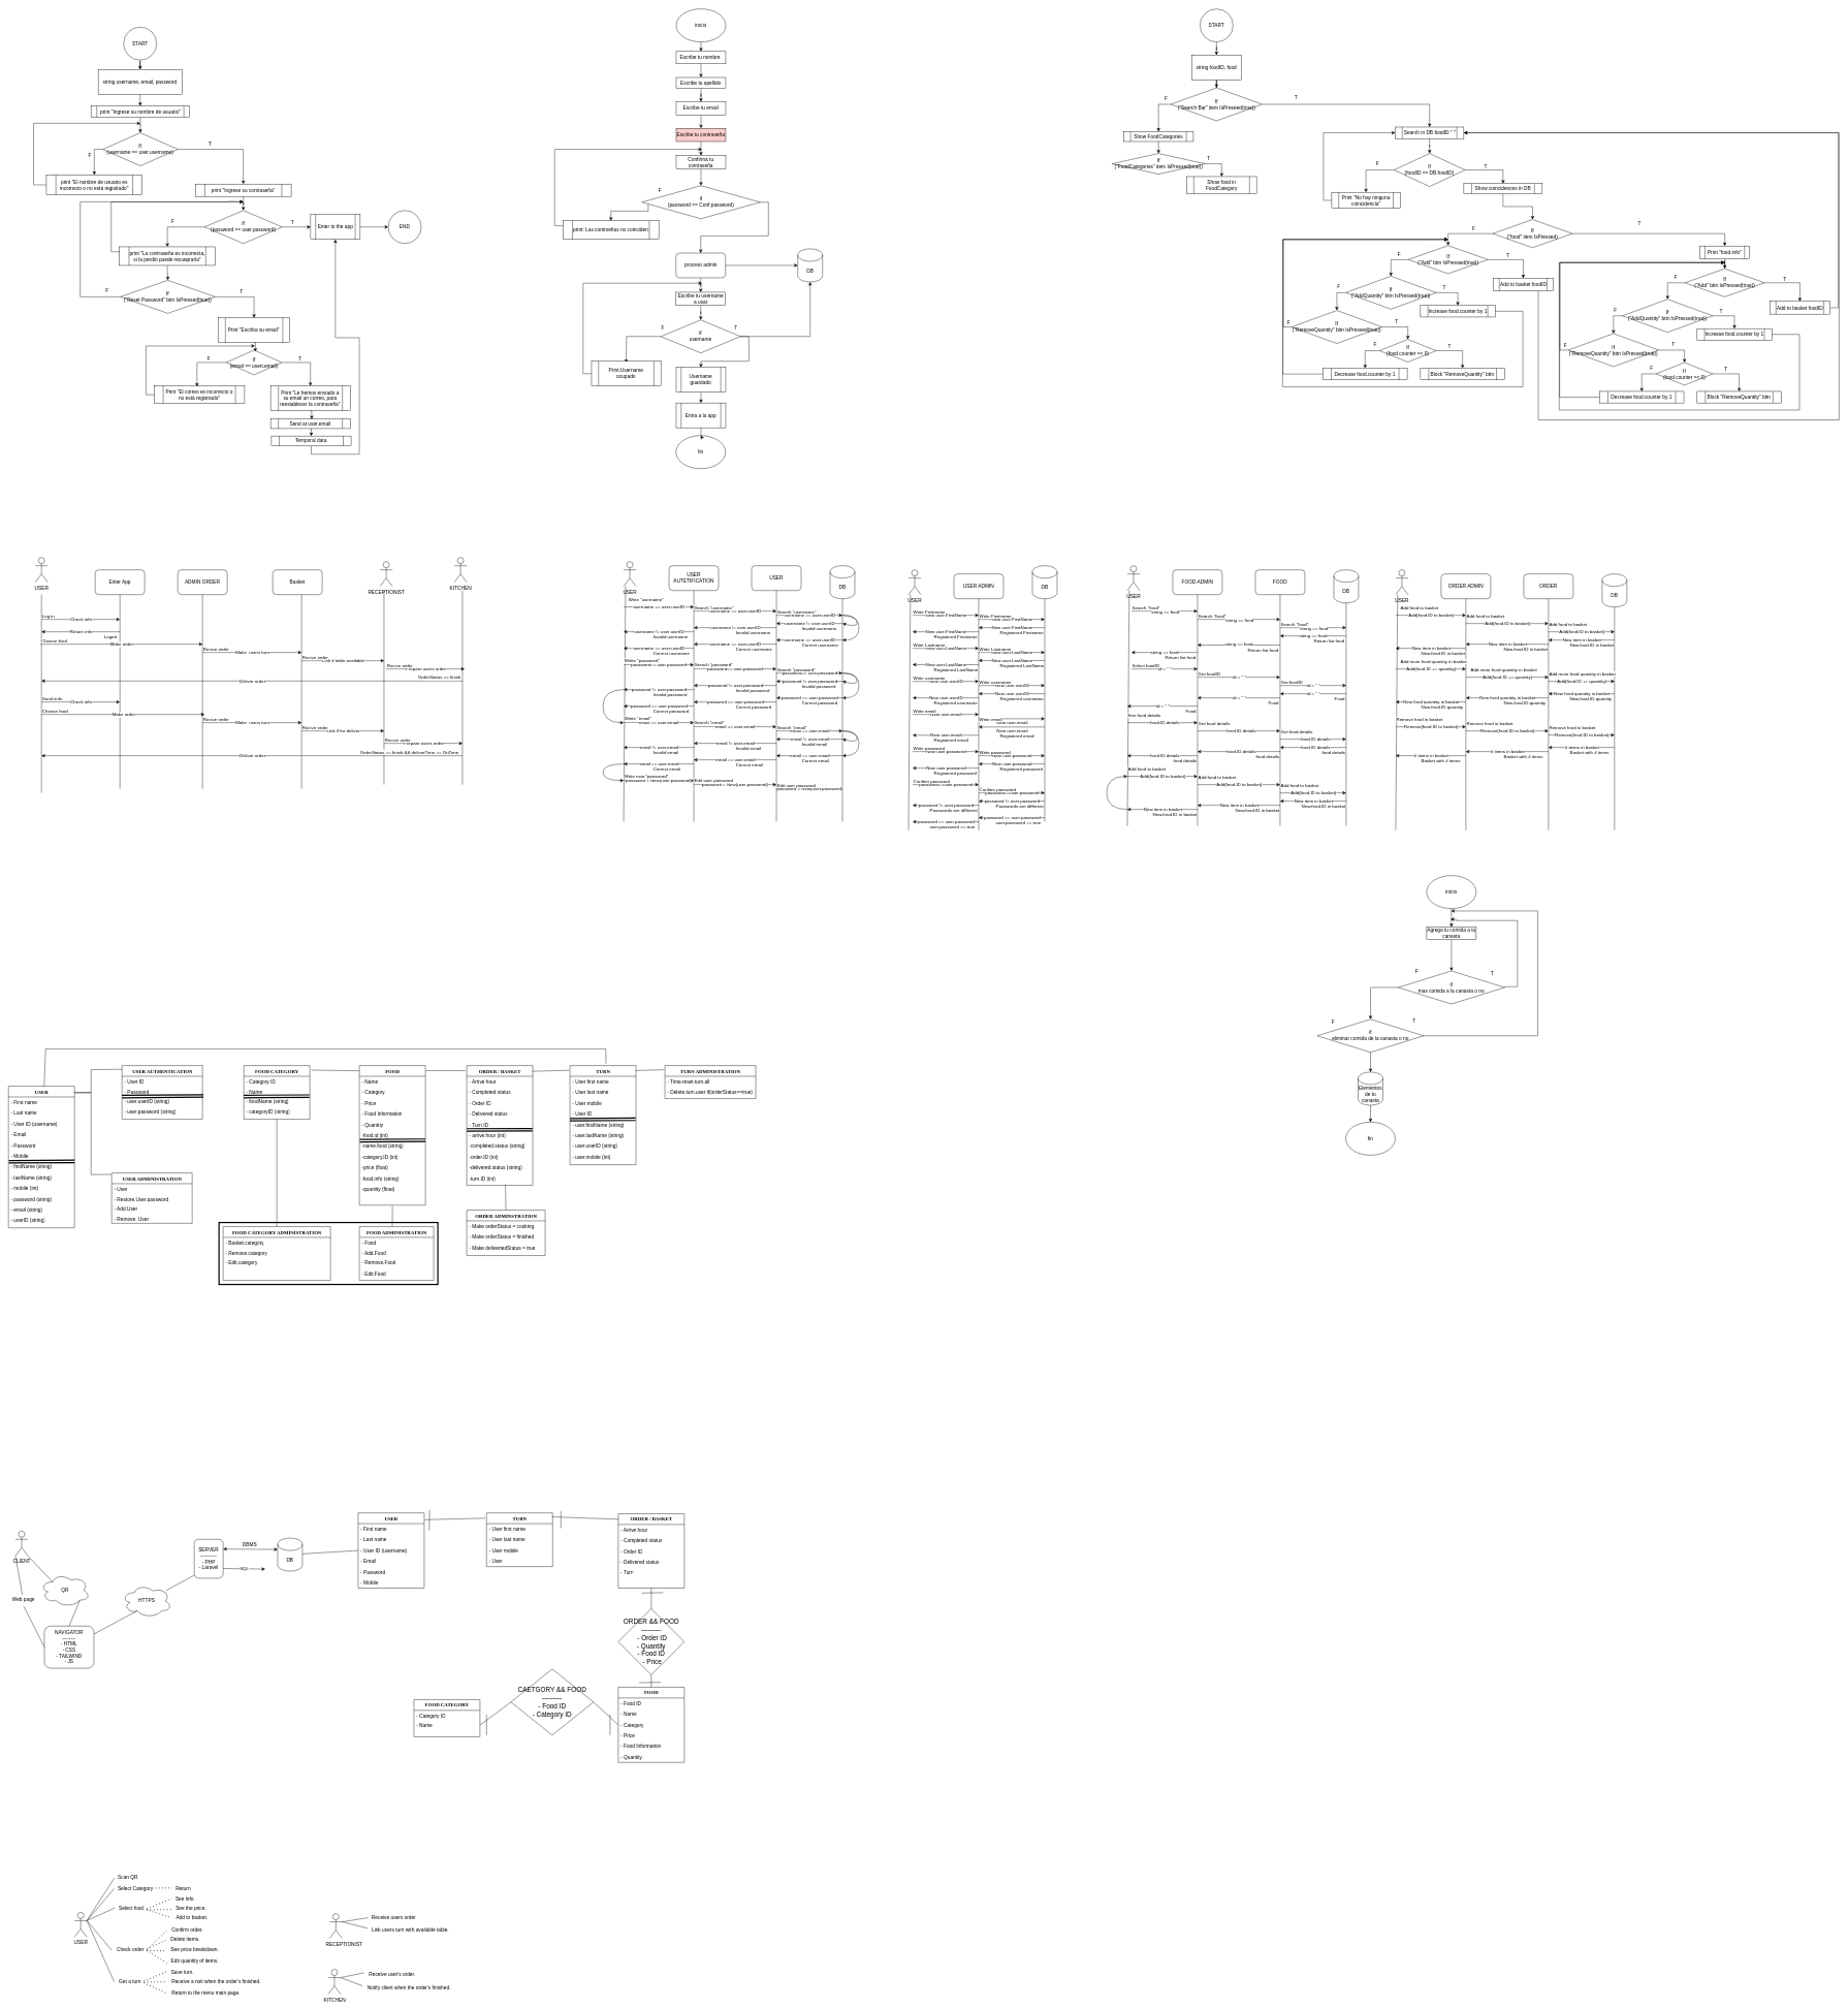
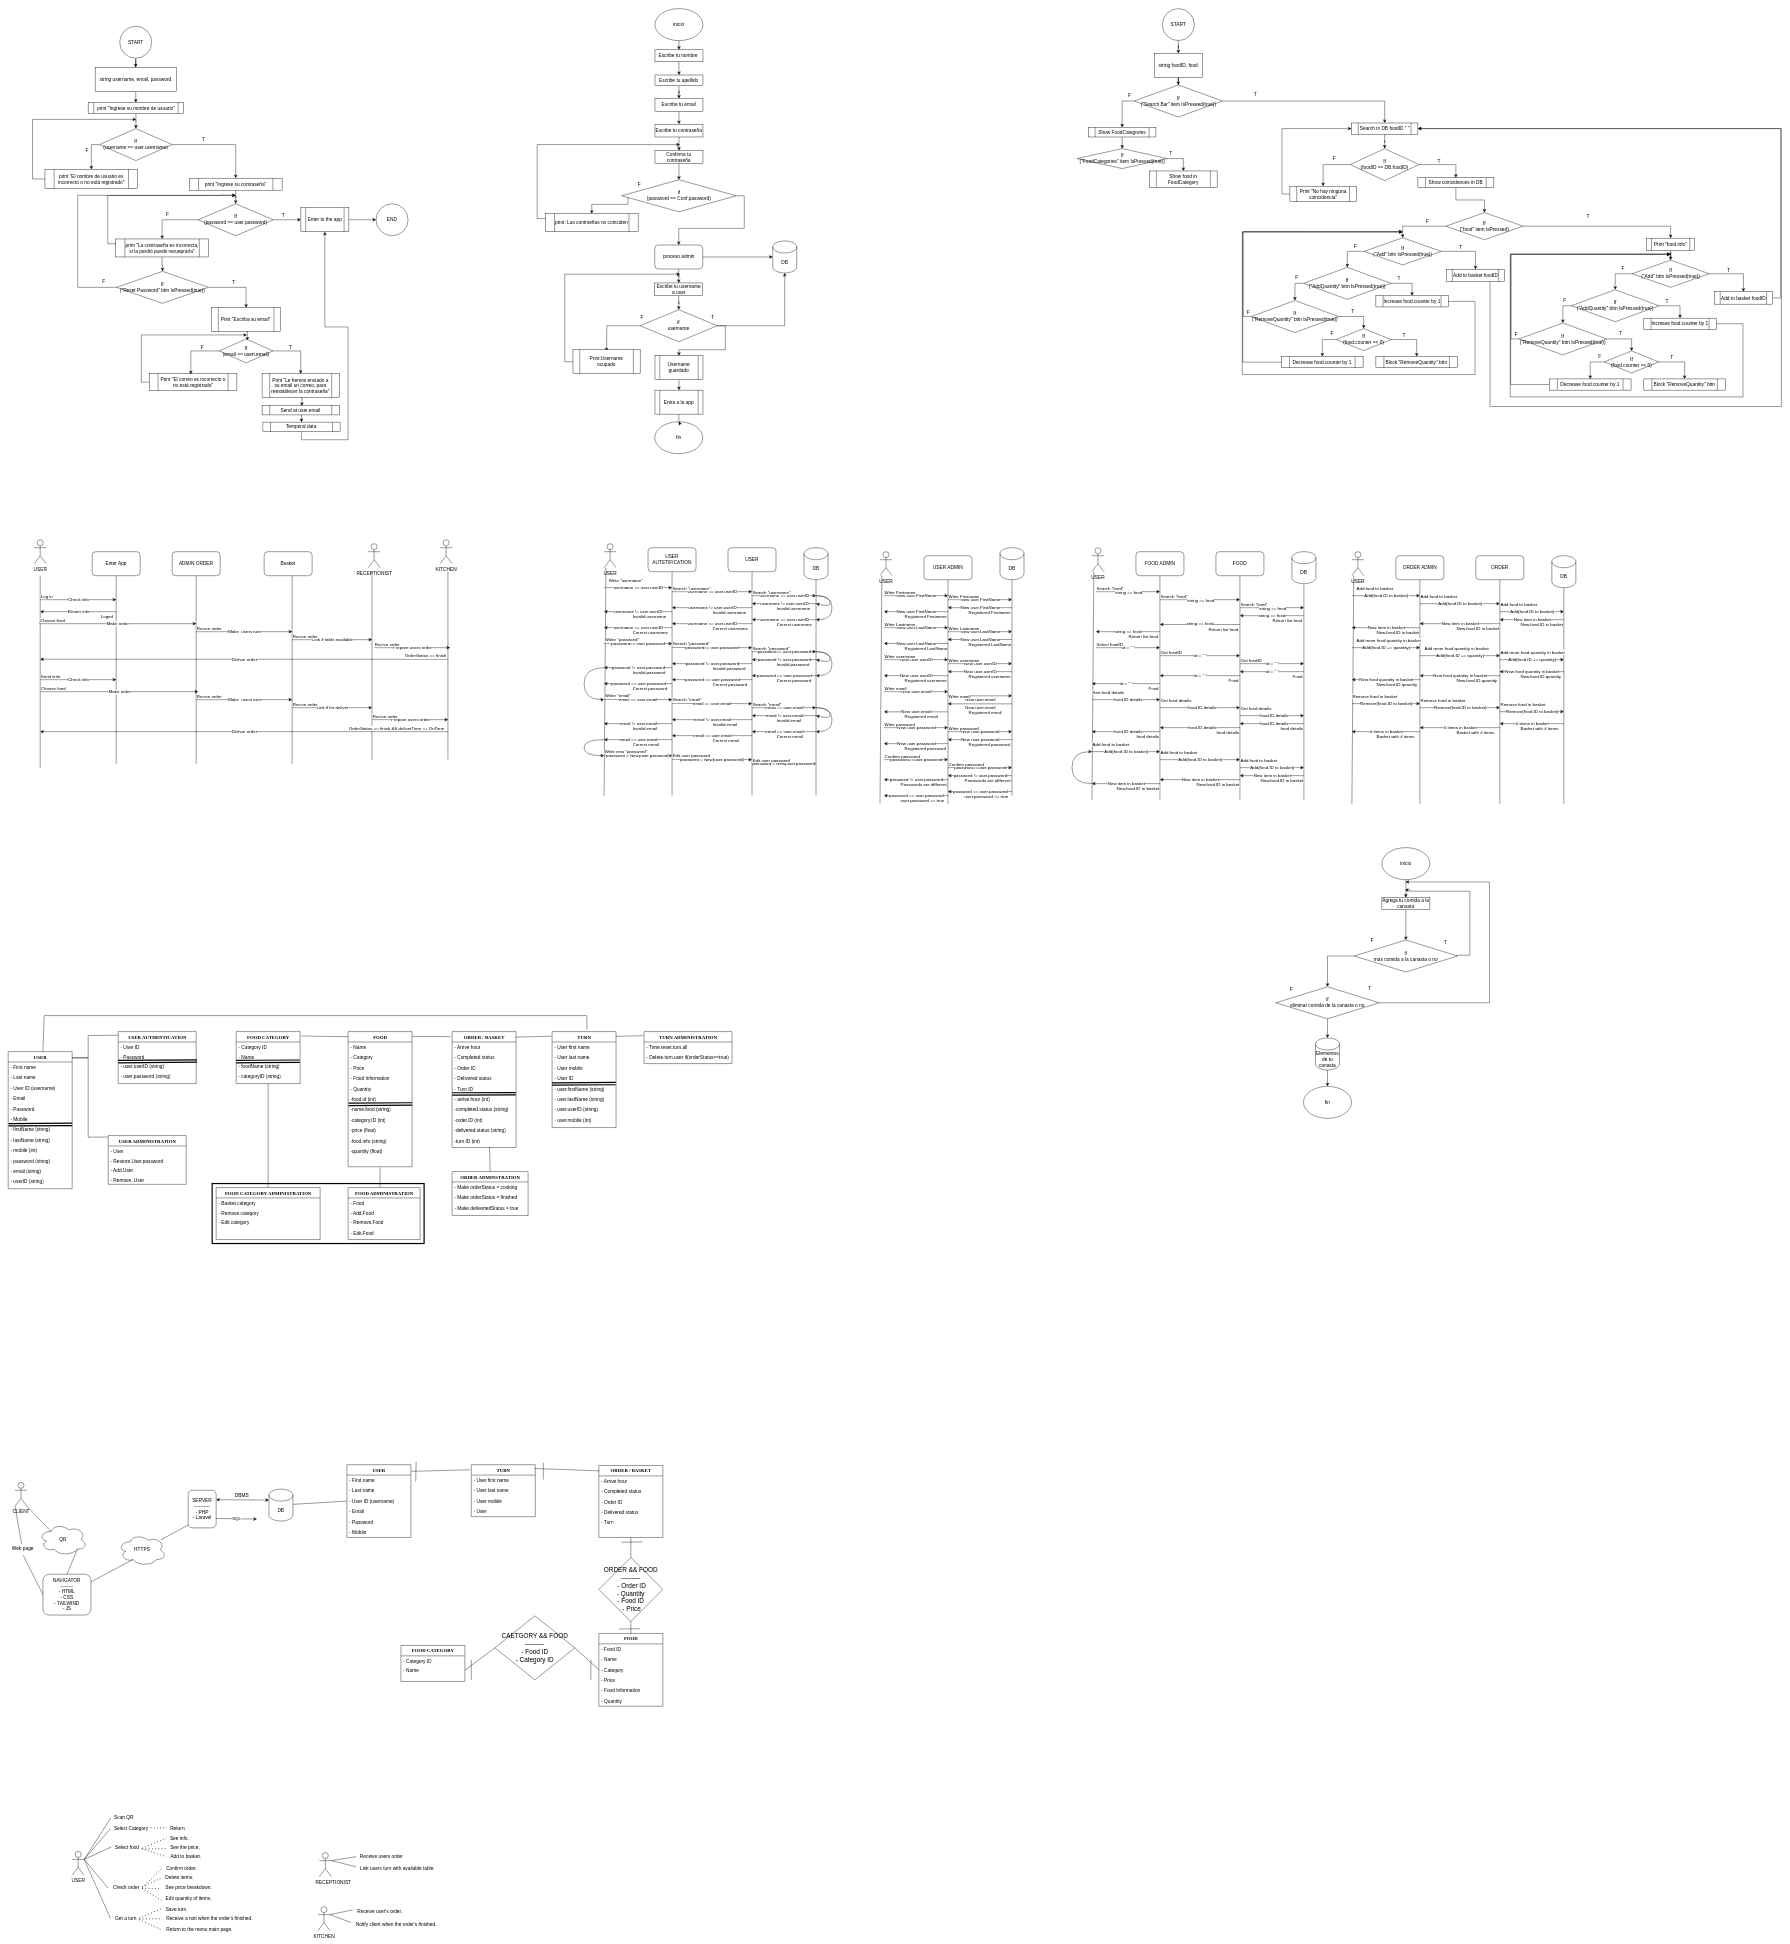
- <mxCell id="634" value="Escribe tu contraseña" style="rounded=0;whiteSpace=wrap;html=1;fillColor=#f8cecc;" vertex="1" parent="1"><mxGeometry x="1637.3" y="309" width="120" height="32" as="geometry" /></mxCell>
+ <mxCell id="634" value="Escribe tu contraseña" style="rounded=0;whiteSpace=wrap;html=1;" vertex="1" parent="1"><mxGeometry x="1637.3" y="309" width="120" height="32" as="geometry" /></mxCell>
